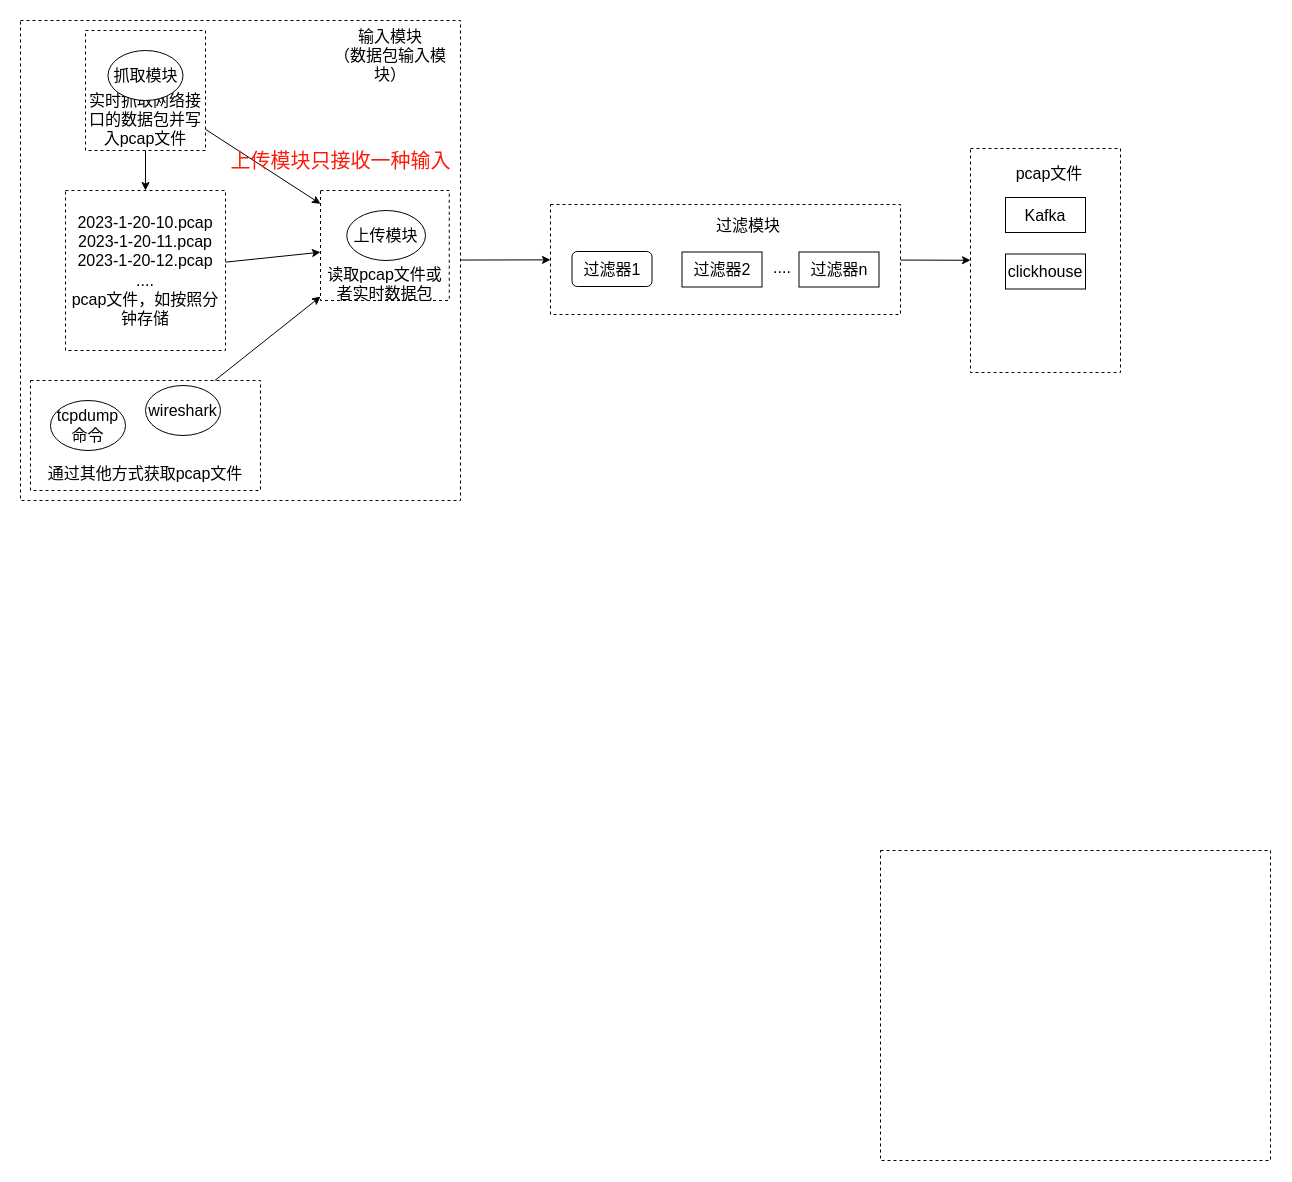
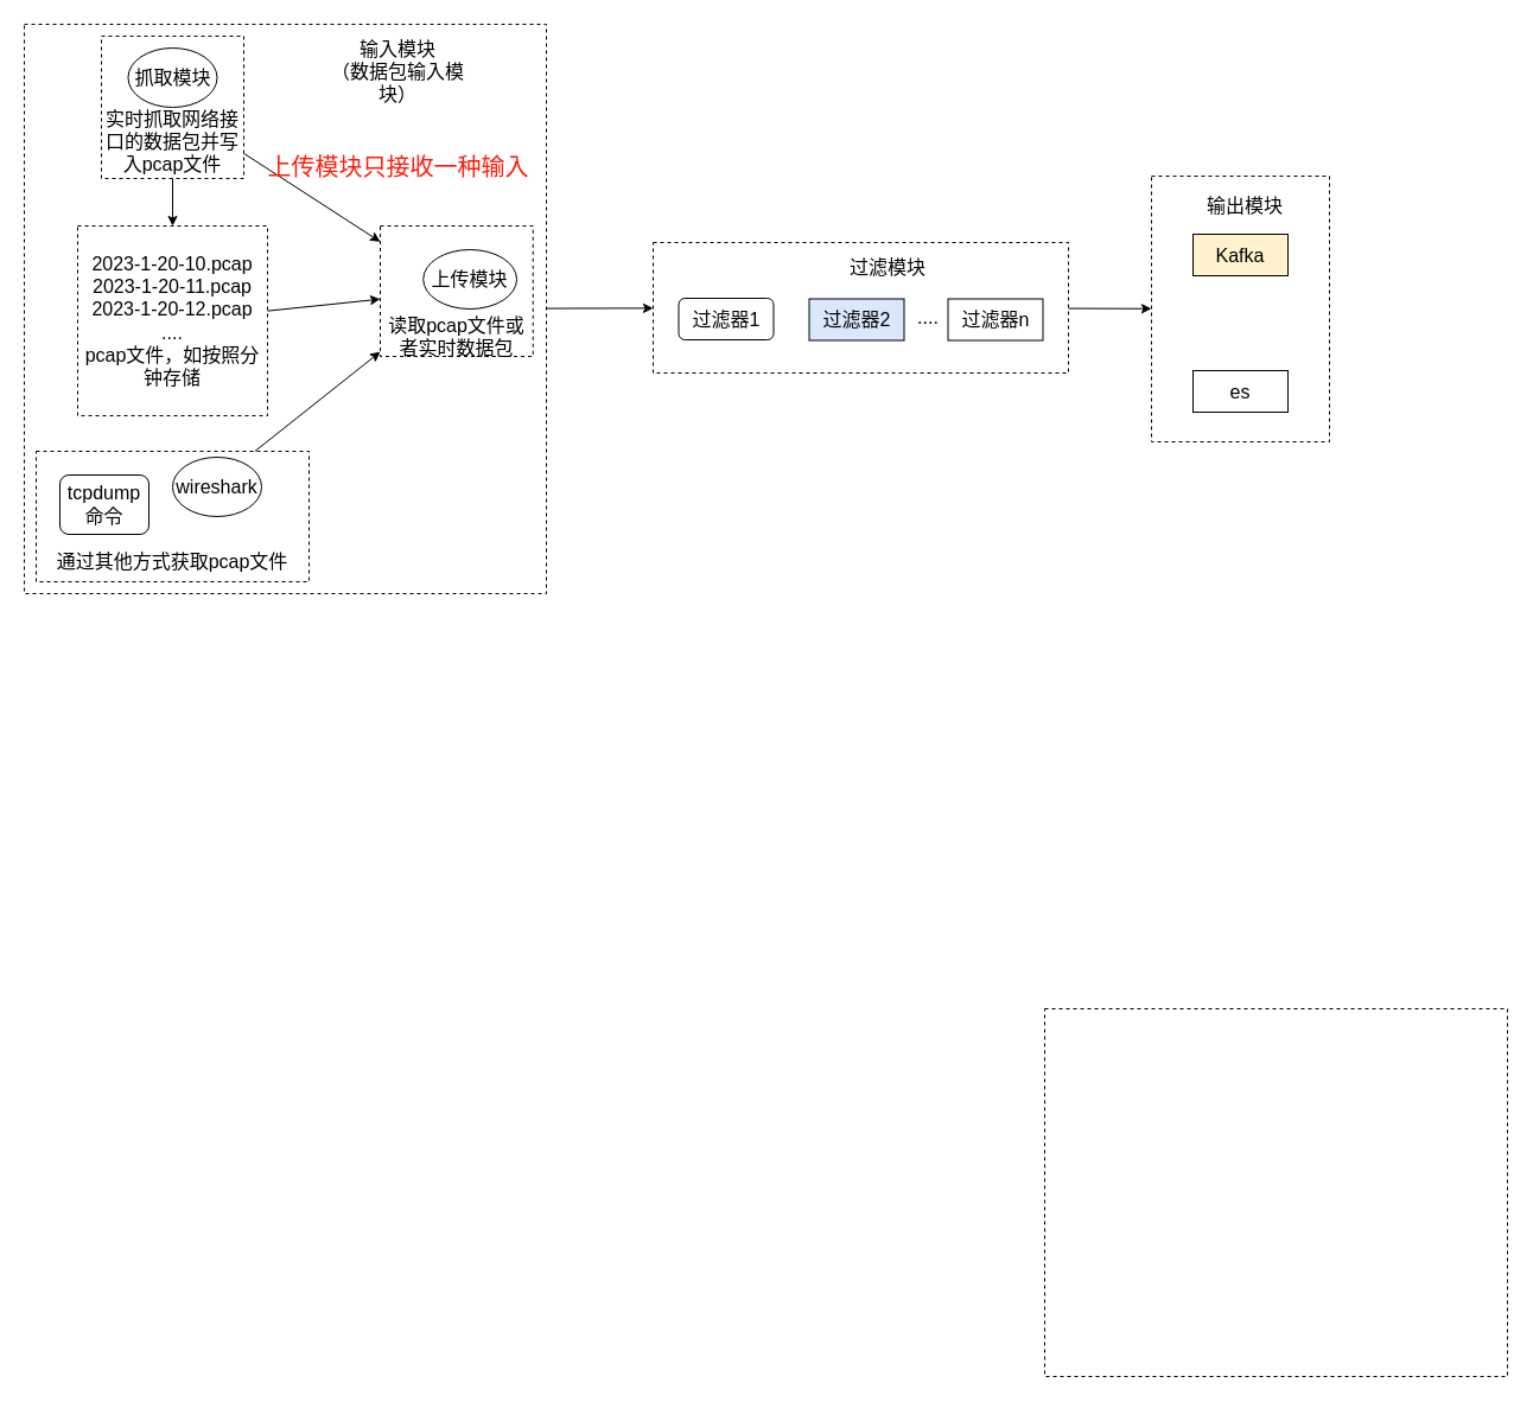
- <mxCell id="16" value="&lt;font style=&quot;font-size: 16px;&quot;&gt;输入模块&lt;br&gt;（数据包输入模块）&lt;/font&gt;" style="text;strokeColor=none;align=center;fillColor=none;html=1;verticalAlign=middle;whiteSpace=wrap;rounded=0;" vertex="1" parent="1"><mxGeometry x="331.25" y="30" width="117.5" height="50" as="geometry" /></mxCell>
+ <mxCell id="16" value="&lt;font style=&quot;font-size: 16px;&quot;&gt;输入模块&lt;br&gt;（数据包输入模块）&lt;/font&gt;" style="text;strokeColor=none;align=center;fillColor=none;html=1;verticalAlign=middle;whiteSpace=wrap;rounded=0;" vertex="1" parent="1"><mxGeometry x="276.25" y="35" width="117.5" height="50" as="geometry" /></mxCell>
- <mxCell id="6" value="&lt;font style=&quot;font-size: 16px;&quot;&gt;抓取模块&lt;/font&gt;" style="ellipse;whiteSpace=wrap;html=1;" vertex="1" parent="1"><mxGeometry x="107.5" y="50" width="75" height="50" as="geometry" /></mxCell>
+ <mxCell id="6" value="&lt;font style=&quot;font-size: 16px;&quot;&gt;抓取模块&lt;/font&gt;" style="ellipse;whiteSpace=wrap;html=1;" vertex="1" parent="1"><mxGeometry x="107.5" y="40" width="75" height="50" as="geometry" /></mxCell>
- <mxCell id="30" value="&lt;font color=&quot;#ff1b0a&quot;&gt;上传模块只接收一种输入&lt;/font&gt;" style="text;html=1;align=center;verticalAlign=middle;resizable=0;points=[];autosize=1;strokeColor=none;fillColor=none;fontSize=20;fontFamily=Architects Daughter;" vertex="1" parent="1"><mxGeometry x="220" y="140" width="240" height="40" as="geometry" /></mxCell>
+ <mxCell id="30" value="&lt;font color=&quot;#ff1b0a&quot;&gt;上传模块只接收一种输入&lt;/font&gt;" style="text;html=1;align=center;verticalAlign=middle;resizable=0;points=[];autosize=1;strokeColor=none;fillColor=none;fontSize=20;fontFamily=Architects Daughter;" vertex="1" parent="1"><mxGeometry x="215" y="120" width="240" height="40" as="geometry" /></mxCell>
- <mxCell id="24" value="&lt;span style=&quot;font-size: 16px;&quot;&gt;pcap文件&lt;/span&gt;" style="text;strokeColor=none;align=center;fillColor=none;html=1;verticalAlign=middle;whiteSpace=wrap;rounded=0;" vertex="1" parent="1"><mxGeometry x="990" y="148" width="117.5" height="50" as="geometry" /></mxCell>
+ <mxCell id="24" value="&lt;span style=&quot;font-size: 16px;&quot;&gt;输出模块&lt;/span&gt;" style="text;strokeColor=none;align=center;fillColor=none;html=1;verticalAlign=middle;whiteSpace=wrap;rounded=0;" vertex="1" parent="1"><mxGeometry x="990" y="148" width="117.5" height="50" as="geometry" /></mxCell>
- <mxCell id="25" value="&lt;font style=&quot;font-size: 16px;&quot;&gt;Kafka&lt;/font&gt;" style="rounded=0;whiteSpace=wrap;html=1;" vertex="1" parent="1"><mxGeometry x="1005" y="197" width="80" height="35" as="geometry" /></mxCell>
+ <mxCell id="25" value="&lt;font style=&quot;font-size: 16px;&quot;&gt;Kafka&lt;/font&gt;" style="rounded=0;whiteSpace=wrap;html=1;fillColor=#fff2cc;" vertex="1" parent="1"><mxGeometry x="1005" y="197" width="80" height="35" as="geometry" /></mxCell>
- <mxCell id="13" value="&lt;font style=&quot;font-size: 16px;&quot;&gt;上传模块&lt;/font&gt;" style="ellipse;whiteSpace=wrap;html=1;" vertex="1" parent="1"><mxGeometry x="346.25" y="210" width="78.75" height="50" as="geometry" /></mxCell>
+ <mxCell id="13" value="&lt;font style=&quot;font-size: 16px;&quot;&gt;上传模块&lt;/font&gt;" style="ellipse;whiteSpace=wrap;html=1;" vertex="1" parent="1"><mxGeometry x="356.25" y="210" width="78.75" height="50" as="geometry" /></mxCell>
- <mxCell id="19" value="&lt;font style=&quot;font-size: 16px;&quot;&gt;过滤器2&lt;/font&gt;" style="rounded=0;whiteSpace=wrap;html=1;" vertex="1" parent="1"><mxGeometry x="681.5" y="251.5" width="80" height="35" as="geometry" /></mxCell>
+ <mxCell id="19" value="&lt;font style=&quot;font-size: 16px;&quot;&gt;过滤器2&lt;/font&gt;" style="rounded=0;whiteSpace=wrap;html=1;fillColor=#dae8fc;" vertex="1" parent="1"><mxGeometry x="681.5" y="251.5" width="80" height="35" as="geometry" /></mxCell>
- <mxCell id="26" value="&lt;font style=&quot;font-size: 16px;&quot;&gt;clickhouse&lt;/font&gt;" style="rounded=0;whiteSpace=wrap;html=1;" vertex="1" parent="1"><mxGeometry x="1005" y="253.5" width="80" height="35" as="geometry" /></mxCell>
+ <mxCell id="27" value="&lt;font style=&quot;font-size: 16px;&quot;&gt;es&lt;/font&gt;" style="rounded=0;whiteSpace=wrap;html=1;" vertex="1" parent="1"><mxGeometry x="1005" y="312" width="80" height="35" as="geometry" /></mxCell>
- <mxCell id="10" value="&lt;font style=&quot;font-size: 16px;&quot;&gt;tcpdump命令&lt;/font&gt;" style="ellipse;whiteSpace=wrap;html=1;" vertex="1" parent="1"><mxGeometry x="50" y="400" width="75" height="50" as="geometry" /></mxCell>
+ <mxCell id="10" value="&lt;font style=&quot;font-size: 16px;&quot;&gt;tcpdump命令&lt;/font&gt;" style="whiteSpace=wrap;html=1;rounded=1;" vertex="1" parent="1"><mxGeometry x="50" y="400" width="75" height="50" as="geometry" /></mxCell>
